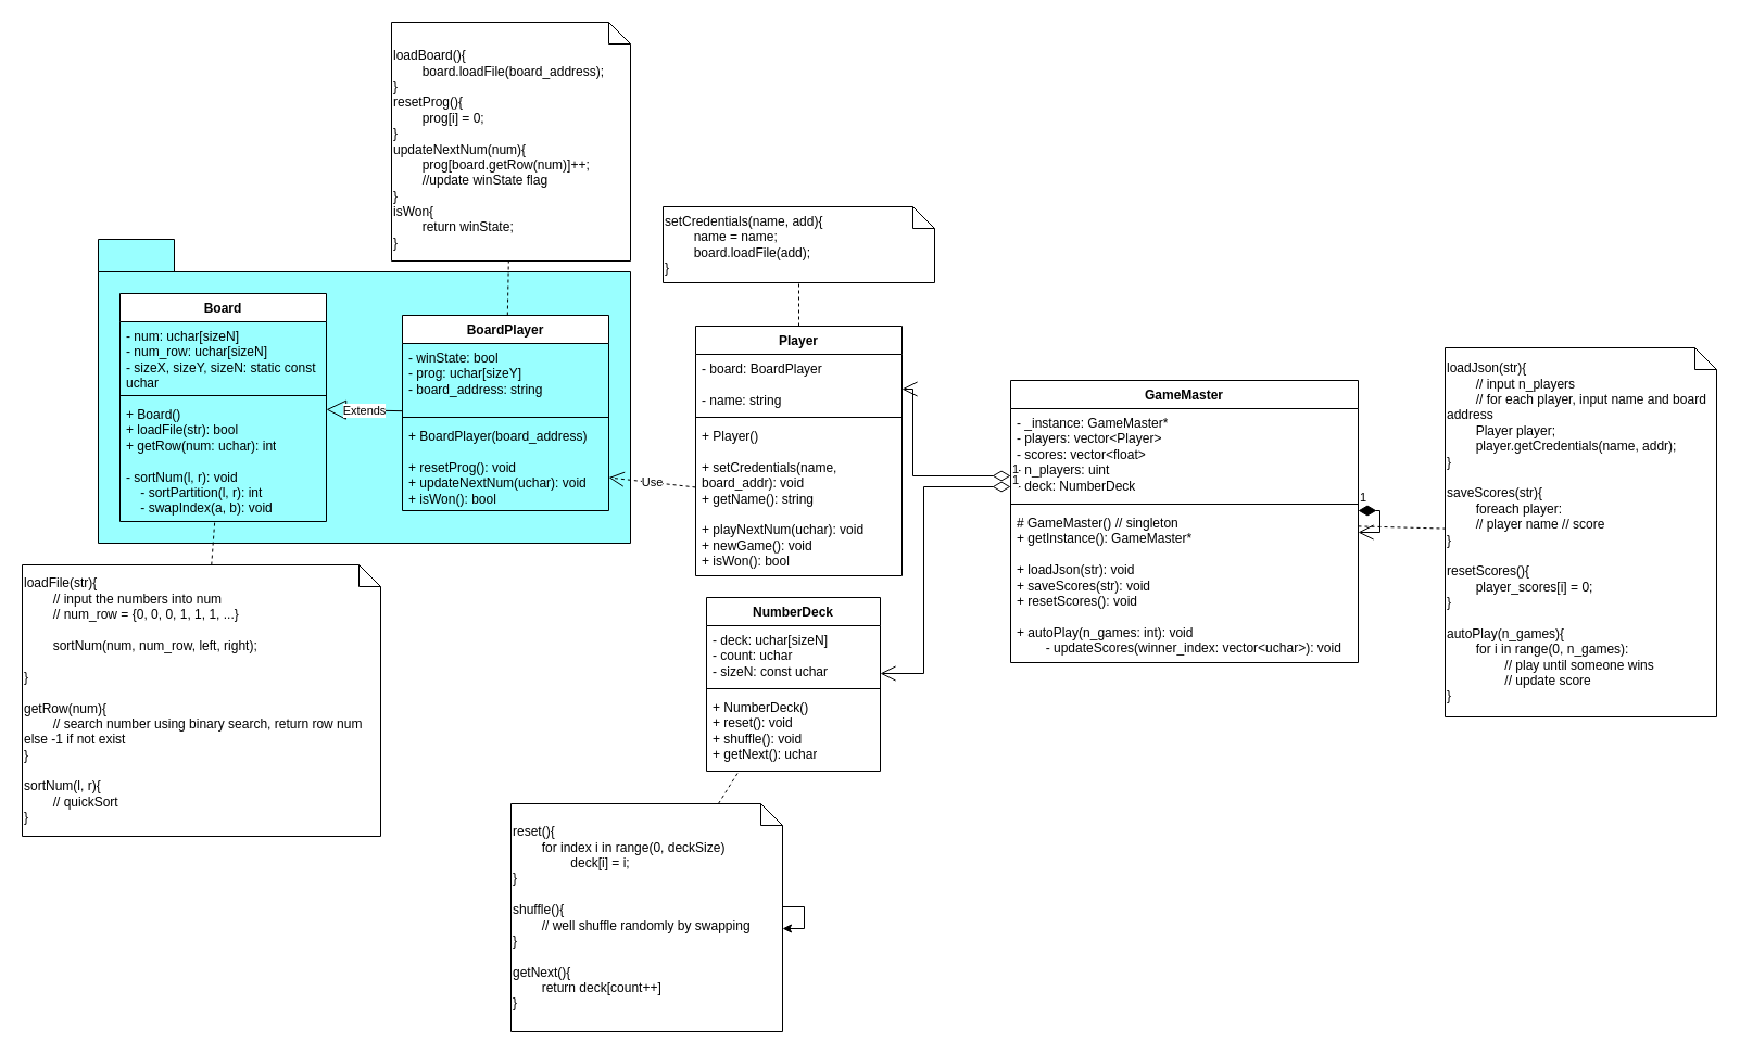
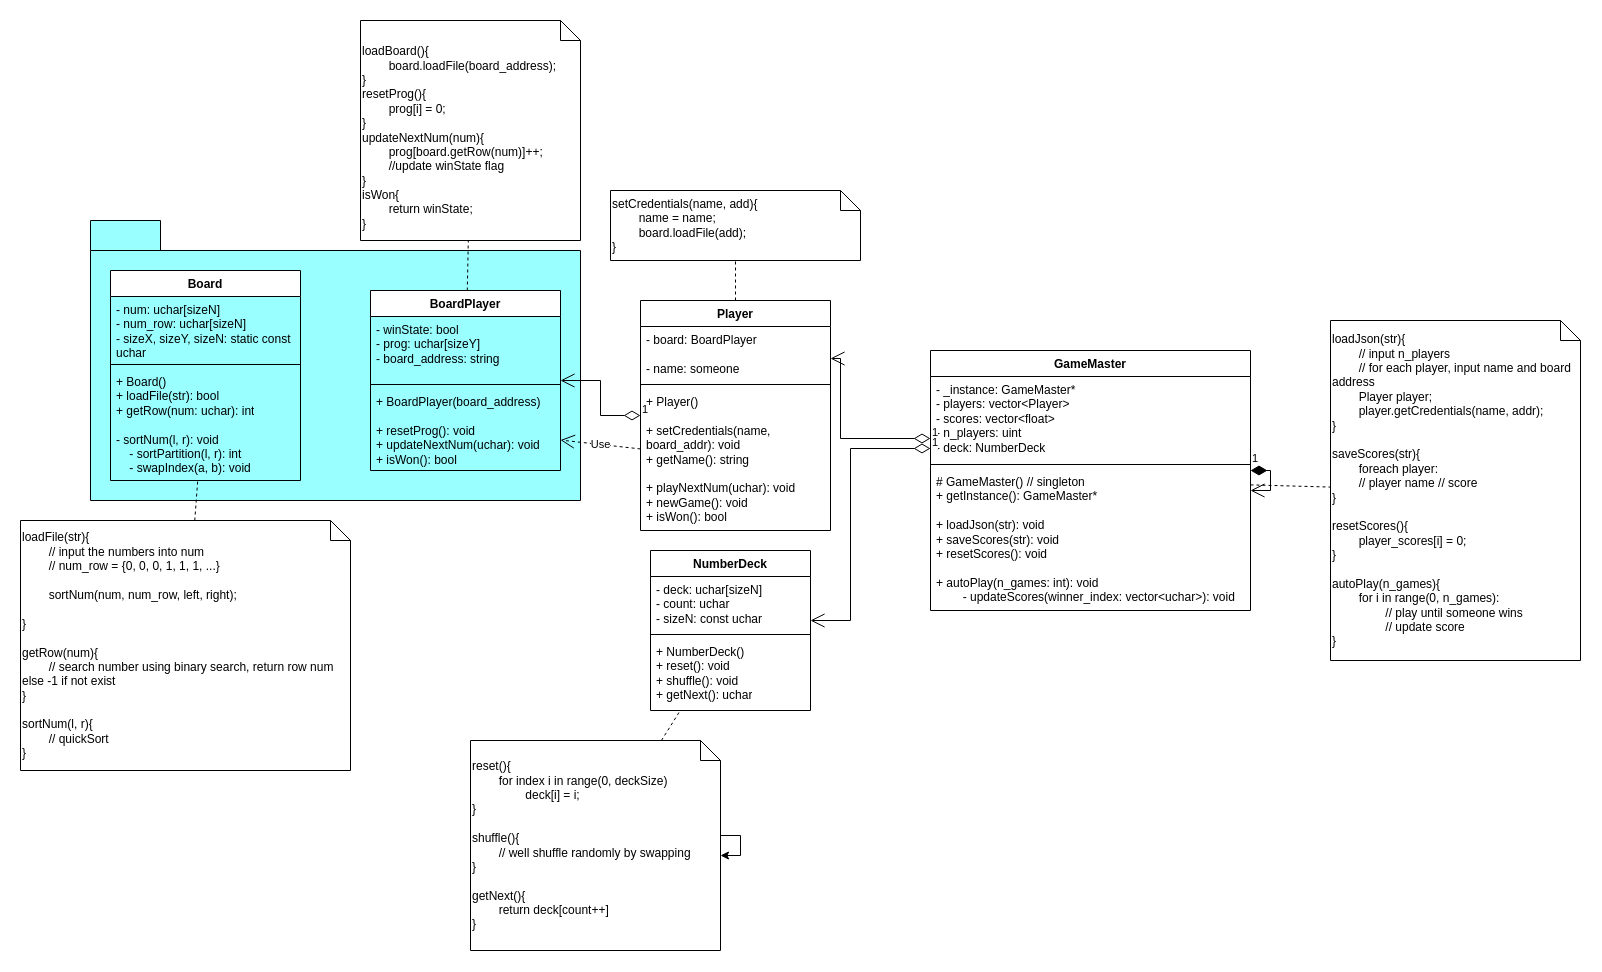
- <mxCell id="8" value="- board: BoardPlayer&lt;div&gt;&lt;div&gt;&lt;br&gt;&lt;/div&gt;&lt;div&gt;- name: string&lt;/div&gt;&lt;/div&gt;" style="text;strokeColor=none;fillColor=none;align=left;verticalAlign=top;spacingLeft=4;spacingRight=4;overflow=hidden;rotatable=0;points=[[0,0.5],[1,0.5]];portConstraint=eastwest;whiteSpace=wrap;html=1;" parent="7" vertex="1"><mxGeometry y="26" width="190" height="54" as="geometry" /></mxCell>
+ <mxCell id="8" value="- board: BoardPlayer&lt;div&gt;&lt;div&gt;&lt;br&gt;&lt;/div&gt;&lt;div&gt;- name: someone&lt;/div&gt;&lt;/div&gt;" style="text;strokeColor=none;fillColor=none;align=left;verticalAlign=top;spacingLeft=4;spacingRight=4;overflow=hidden;rotatable=0;points=[[0,0.5],[1,0.5]];portConstraint=eastwest;whiteSpace=wrap;html=1;" parent="7" vertex="1"><mxGeometry y="26" width="190" height="54" as="geometry" /></mxCell>
- <mxCell id="36" value="Extends" style="endArrow=block;endSize=16;endFill=0;html=1;rounded=0;" edge="1" parent="1" source="31" target="3"><mxGeometry width="160" relative="1" as="geometry"><mxPoint x="370" y="480" as="sourcePoint" /><mxPoint x="530" y="480" as="targetPoint" /></mxGeometry></mxCell>
+ <mxCell id="37" value="1" style="endArrow=open;html=1;endSize=12;startArrow=diamondThin;startSize=14;startFill=0;edgeStyle=orthogonalEdgeStyle;align=left;verticalAlign=bottom;rounded=0;" edge="1" parent="1" source="7" target="31"><mxGeometry x="-1" y="3" relative="1" as="geometry"><mxPoint x="480" y="180" as="sourcePoint" /><mxPoint x="640" y="180" as="targetPoint" /></mxGeometry></mxCell>
